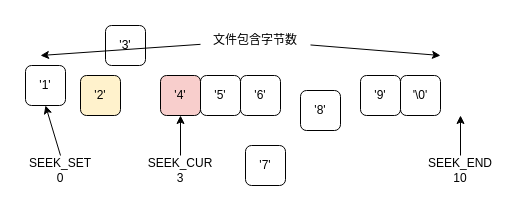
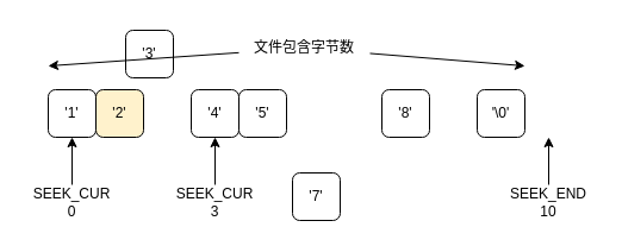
- <mxCell id="2" value="'1'" style="rounded=1;whiteSpace=wrap;html=1;" vertex="1" parent="1"><mxGeometry x="25" y="65" width="40" height="40" as="geometry" /></mxCell>
+ <mxCell id="2" value="'1'" style="rounded=1;whiteSpace=wrap;html=1;" vertex="1" parent="1"><mxGeometry x="40" y="75" width="40" height="40" as="geometry" /></mxCell>
- <mxCell id="11" value="'4'" style="rounded=1;whiteSpace=wrap;html=1;fillColor=#f8cecc;" vertex="1" parent="1"><mxGeometry x="160" y="75" width="40" height="40" as="geometry" /></mxCell>
+ <mxCell id="11" value="'4'" style="rounded=1;whiteSpace=wrap;html=1;" vertex="1" parent="1"><mxGeometry x="160" y="75" width="40" height="40" as="geometry" /></mxCell>
- <mxCell id="9" value="'6'" style="rounded=1;whiteSpace=wrap;html=1;" vertex="1" parent="1"><mxGeometry x="240" y="75" width="40" height="40" as="geometry" /></mxCell>
- <mxCell id="17" value="'9'" style="rounded=1;whiteSpace=wrap;html=1;" vertex="1" parent="1"><mxGeometry x="360" y="75" width="40" height="40" as="geometry" /></mxCell>
- <mxCell id="16" value="'8'" style="rounded=1;whiteSpace=wrap;html=1;" vertex="1" parent="1"><mxGeometry x="300" y="90" width="40" height="40" as="geometry" /></mxCell>
+ <mxCell id="16" value="'8'" style="rounded=1;whiteSpace=wrap;html=1;" vertex="1" parent="1"><mxGeometry x="320" y="75" width="40" height="40" as="geometry" /></mxCell>
- <mxCell id="8" value="SEEK_SET&lt;br&gt;0" style="text;html=1;strokeColor=none;fillColor=none;align=center;verticalAlign=middle;whiteSpace=wrap;rounded=0;" vertex="1" parent="1"><mxGeometry x="20" y="155" width="80" height="30" as="geometry" /></mxCell>
+ <mxCell id="8" value="SEEK_CUR&lt;br&gt;0" style="text;html=1;strokeColor=none;fillColor=none;align=center;verticalAlign=middle;whiteSpace=wrap;rounded=0;" vertex="1" parent="1"><mxGeometry x="20" y="155" width="80" height="30" as="geometry" /></mxCell>
